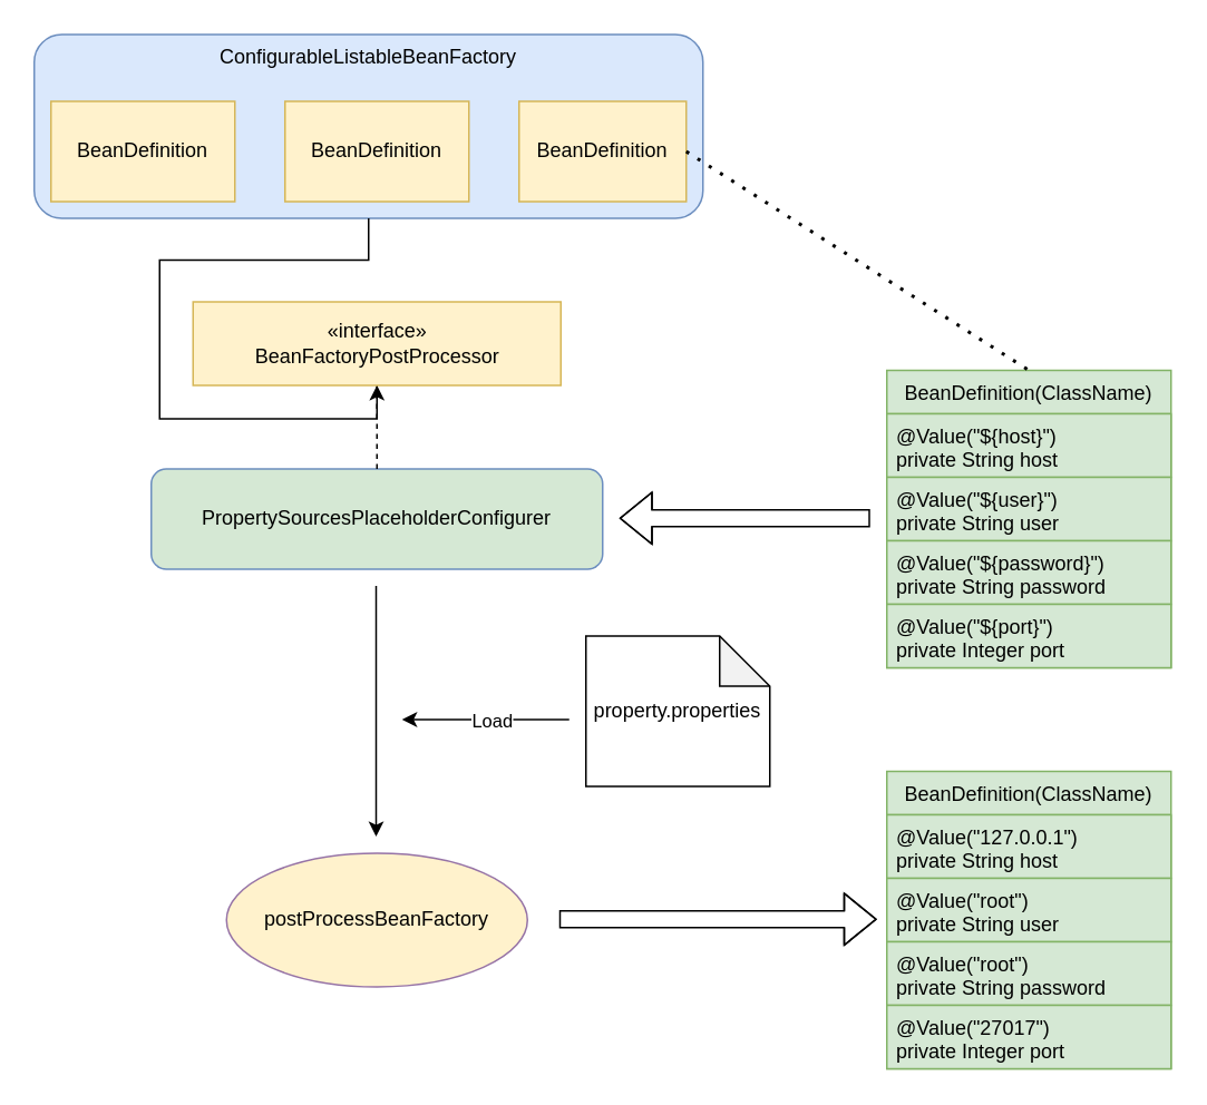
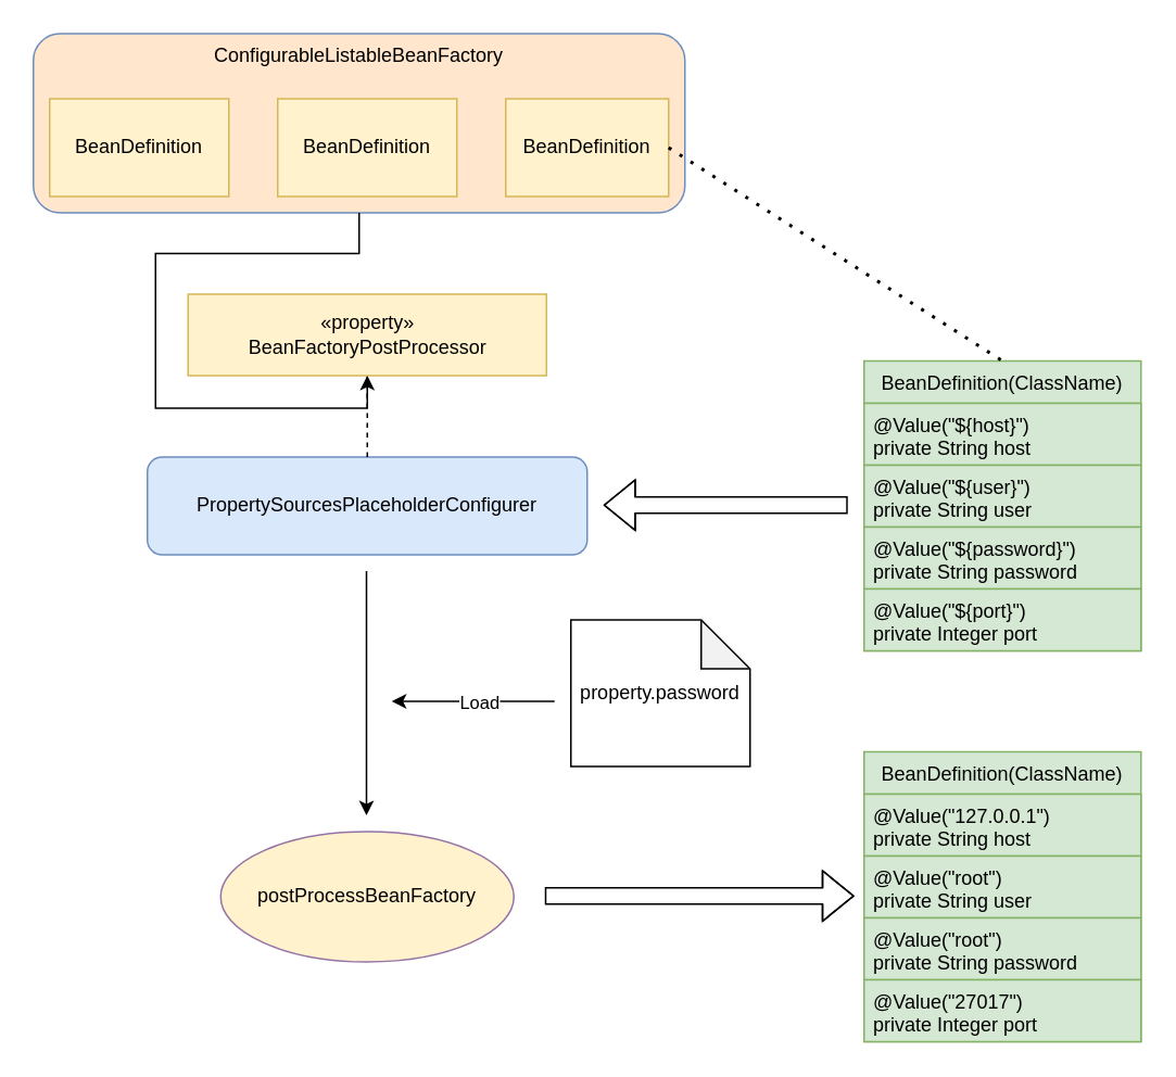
- <mxCell id="2" value="ConfigurableListableBeanFactory&lt;br&gt;" style="rounded=1;whiteSpace=wrap;html=1;fillColor=#dae8fc;strokeColor=#6c8ebf;align=center;verticalAlign=top;" vertex="1" parent="1"><mxGeometry x="20" y="20" width="400" height="110" as="geometry" /></mxCell>
+ <mxCell id="2" value="ConfigurableListableBeanFactory&lt;br&gt;" style="rounded=1;whiteSpace=wrap;html=1;fillColor=#ffe6cc;strokeColor=#6c8ebf;align=center;verticalAlign=top;" vertex="1" parent="1"><mxGeometry x="20" y="20" width="400" height="110" as="geometry" /></mxCell>
- <mxCell id="15" value="«interface»&lt;br&gt;&lt;span&gt;BeanFactoryPostProcessor&lt;/span&gt;" style="html=1;fillColor=#fff2cc;strokeColor=#d6b656;" vertex="1" parent="1"><mxGeometry x="115" y="180" width="220" height="50" as="geometry" /></mxCell>
+ <mxCell id="15" value="«property»&lt;br&gt;&lt;span&gt;BeanFactoryPostProcessor&lt;/span&gt;" style="html=1;fillColor=#fff2cc;strokeColor=#d6b656;" vertex="1" parent="1"><mxGeometry x="115" y="180" width="220" height="50" as="geometry" /></mxCell>
- <mxCell id="11" value="PropertySourcesPlaceholderConfigurer" style="rounded=1;whiteSpace=wrap;html=1;fillColor=#d5e8d4;strokeColor=#6c8ebf;align=center;verticalAlign=middle;" vertex="1" parent="1"><mxGeometry x="90" y="280" width="270" height="60" as="geometry" /></mxCell>
+ <mxCell id="11" value="PropertySourcesPlaceholderConfigurer" style="rounded=1;whiteSpace=wrap;html=1;fillColor=#dae8fc;strokeColor=#6c8ebf;align=center;verticalAlign=middle;" vertex="1" parent="1"><mxGeometry x="90" y="280" width="270" height="60" as="geometry" /></mxCell>
- <mxCell id="16" value="property.properties" style="shape=note;whiteSpace=wrap;html=1;backgroundOutline=1;darkOpacity=0.05;verticalAlign=middle;" vertex="1" parent="1"><mxGeometry x="350" y="380" width="110" height="90" as="geometry" /></mxCell>
+ <mxCell id="16" value="property.password" style="shape=note;whiteSpace=wrap;html=1;backgroundOutline=1;darkOpacity=0.05;verticalAlign=middle;" vertex="1" parent="1"><mxGeometry x="350" y="380" width="110" height="90" as="geometry" /></mxCell>
